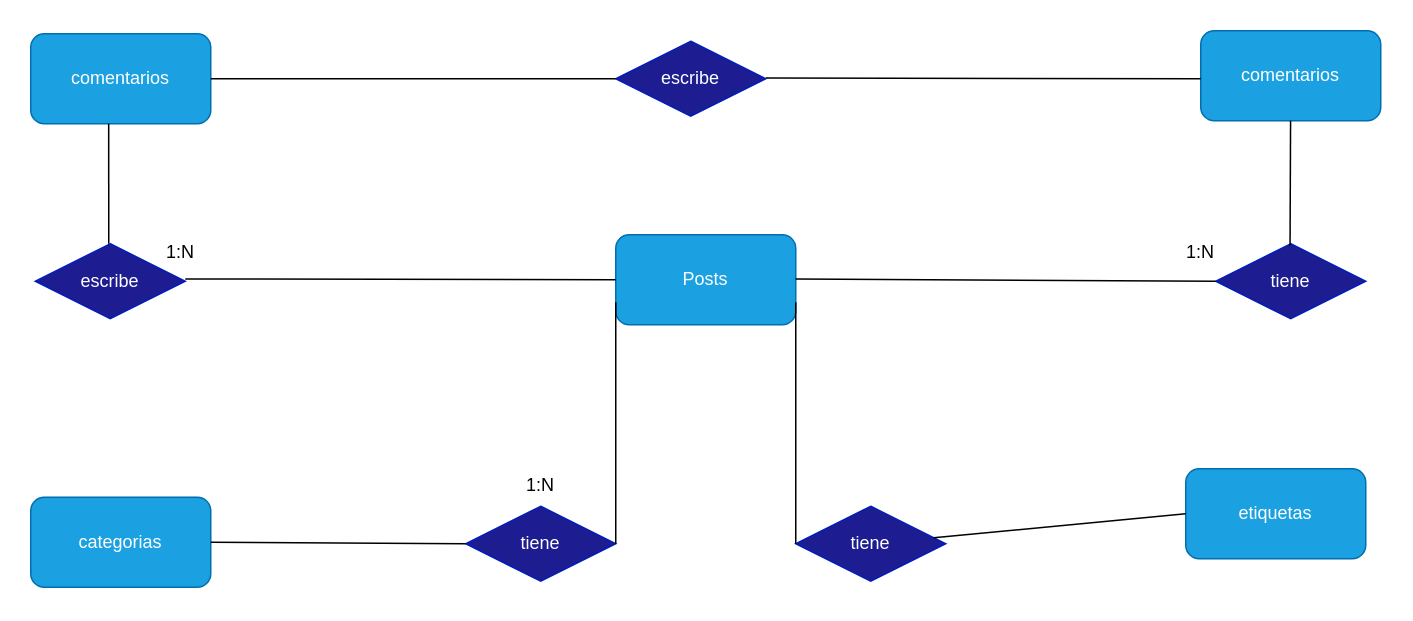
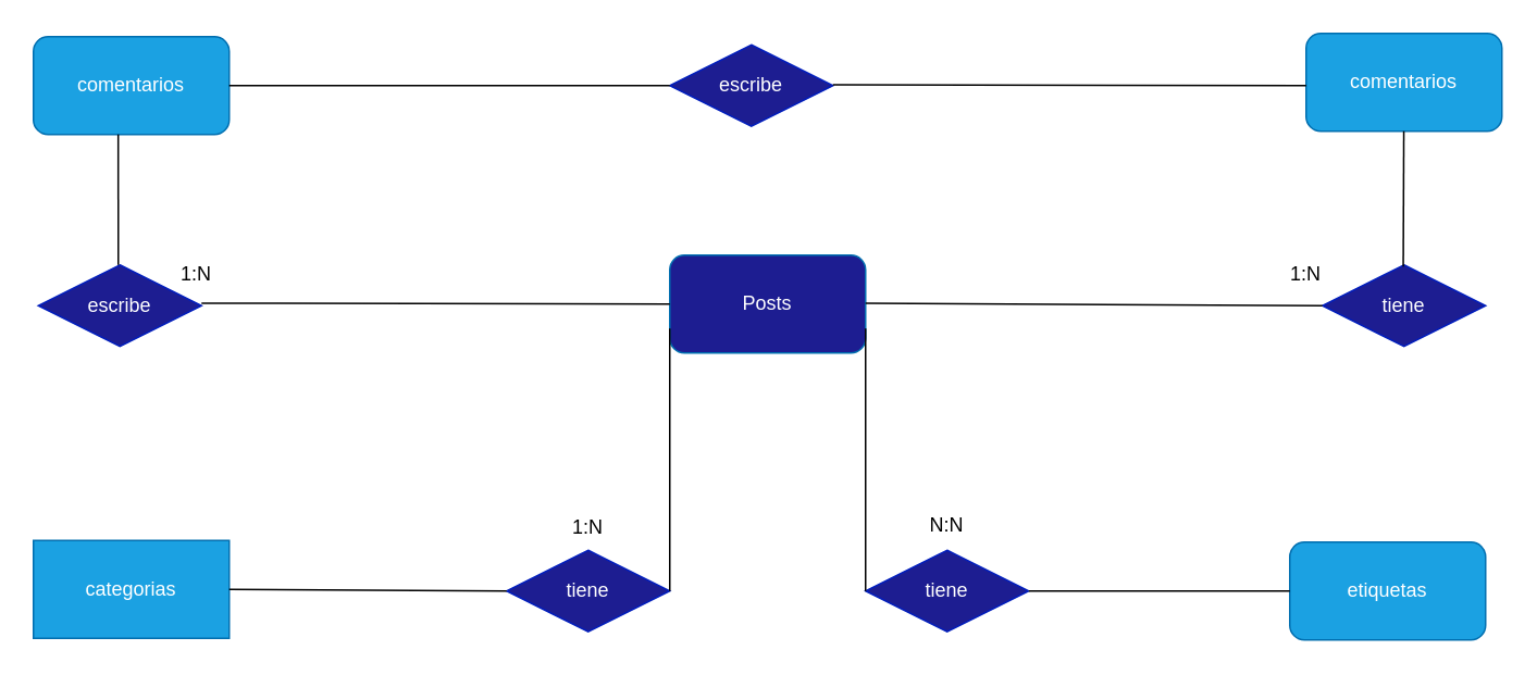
- <mxCell id="6" value="Posts" style="rounded=1;whiteSpace=wrap;html=1;fillColor=#1ba1e2;fontColor=#ffffff;strokeColor=#006EAF;" parent="2" vertex="1"><mxGeometry x="390" y="136" width="120" height="60" as="geometry" /></mxCell>
+ <mxCell id="6" value="Posts" style="rounded=1;whiteSpace=wrap;html=1;fillColor=#1d1d91;fontColor=#ffffff;strokeColor=#006EAF;" parent="2" vertex="1"><mxGeometry x="390" y="136" width="120" height="60" as="geometry" /></mxCell>
+ <mxCell id="21" value="N:N" style="text;strokeColor=none;fillColor=none;align=center;verticalAlign=middle;spacingLeft=4;spacingRight=4;overflow=hidden;points=[[0,0.5],[1,0.5]];portConstraint=eastwest;rotatable=0;" parent="2" vertex="1"><mxGeometry x="520" y="286" width="80" height="30" as="geometry" /></mxCell>
- <mxCell id="8" value="etiquetas" style="rounded=1;whiteSpace=wrap;html=1;fillColor=#1ba1e2;fontColor=#ffffff;strokeColor=#006EAF;" parent="2" vertex="1"><mxGeometry x="770" y="292" width="120" height="60" as="geometry" /></mxCell>
+ <mxCell id="8" value="etiquetas" style="rounded=1;whiteSpace=wrap;html=1;fillColor=#1ba1e2;fontColor=#ffffff;strokeColor=#006EAF;" parent="2" vertex="1"><mxGeometry x="770" y="312" width="120" height="60" as="geometry" /></mxCell>
- <mxCell id="7" value="categorias" style="rounded=1;whiteSpace=wrap;html=1;fillColor=#1ba1e2;fontColor=#ffffff;strokeColor=#006EAF;" parent="2" vertex="1"><mxGeometry y="311" width="120" height="60" as="geometry" /></mxCell>
+ <mxCell id="7" value="categorias" style="whiteSpace=wrap;html=1;fillColor=#1ba1e2;fontColor=#ffffff;strokeColor=#006EAF;rounded=0;" parent="2" vertex="1"><mxGeometry y="311" width="120" height="60" as="geometry" /></mxCell>
